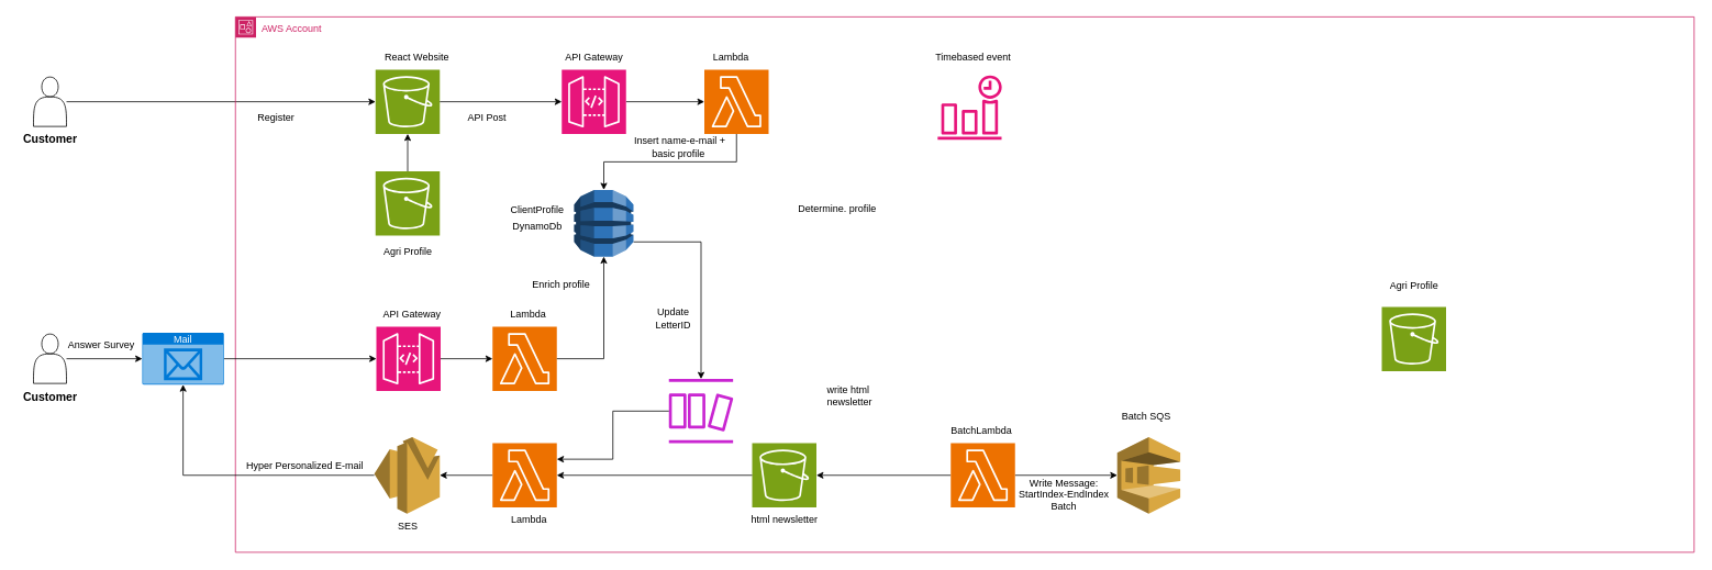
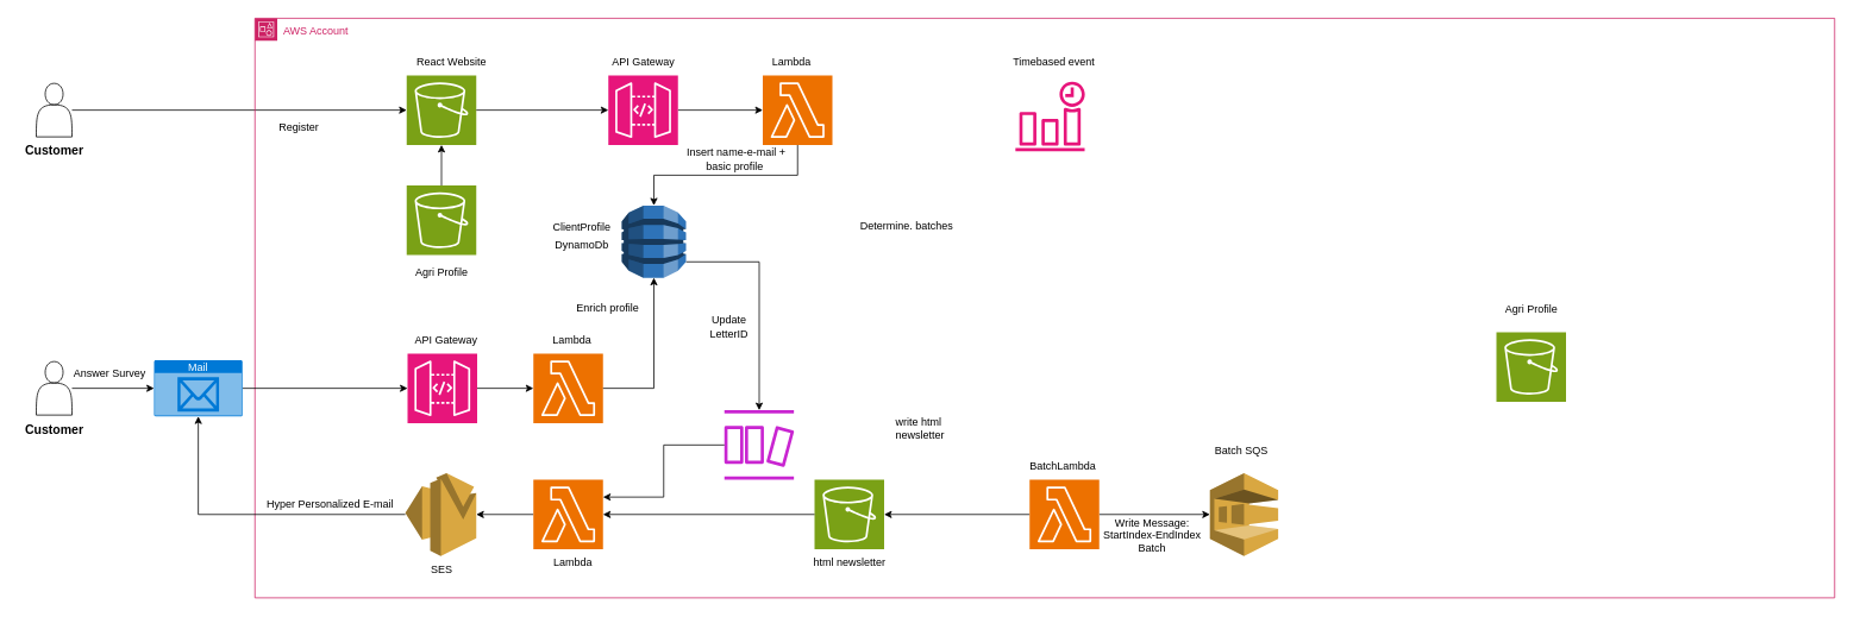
- <mxCell id="41" value="API Post" style="text;html=1;align=center;verticalAlign=middle;resizable=0;points=[];autosize=1;strokeColor=none;fillColor=none;" parent="5" vertex="1"><mxGeometry x="270" y="108" width="70" height="30" as="geometry" /></mxCell>
- <mxCell id="65" value="Determine. profile" style="text;html=1;align=center;verticalAlign=middle;resizable=0;points=[];autosize=1;strokeColor=none;fillColor=none;" vertex="1" parent="1"><mxGeometry x="950" y="238" width="130" height="30" as="geometry" /></mxCell>
+ <mxCell id="65" value="Determine. batches" style="text;html=1;align=center;verticalAlign=middle;resizable=0;points=[];autosize=1;strokeColor=none;fillColor=none;" vertex="1" parent="1"><mxGeometry x="950" y="238" width="130" height="30" as="geometry" /></mxCell>
- <mxCell id="56" value="Update&lt;br&gt;LetterID" style="text;html=1;align=center;verticalAlign=middle;resizable=0;points=[];autosize=1;strokeColor=none;fillColor=none;" vertex="1" parent="5"><mxGeometry x="496" y="346" width="70" height="40" as="geometry" /></mxCell>
+ <mxCell id="56" value="Update&lt;br&gt;LetterID" style="text;html=1;align=center;verticalAlign=middle;resizable=0;points=[];autosize=1;strokeColor=none;fillColor=none;" vertex="1" parent="5"><mxGeometry x="496" y="326" width="70" height="40" as="geometry" /></mxCell>
